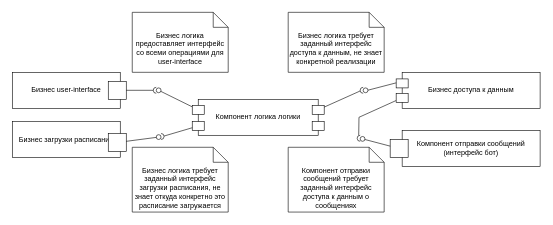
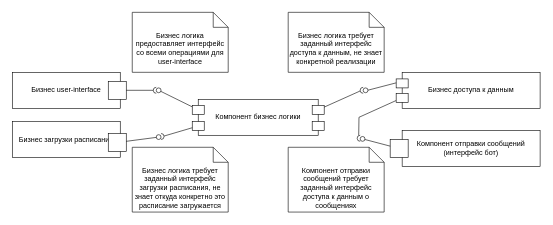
- <mxCell id="2" value="Компонент логика логики" style="html=1;align=center;verticalAlign=middle;dashed=0;whiteSpace=wrap;" parent="1" vertex="1"><mxGeometry x="330" y="165" width="200" height="60" as="geometry" /></mxCell>
+ <mxCell id="2" value="Компонент бизнес логики" style="html=1;align=center;verticalAlign=middle;dashed=0;whiteSpace=wrap;" parent="1" vertex="1"><mxGeometry x="330" y="165" width="200" height="60" as="geometry" /></mxCell>
